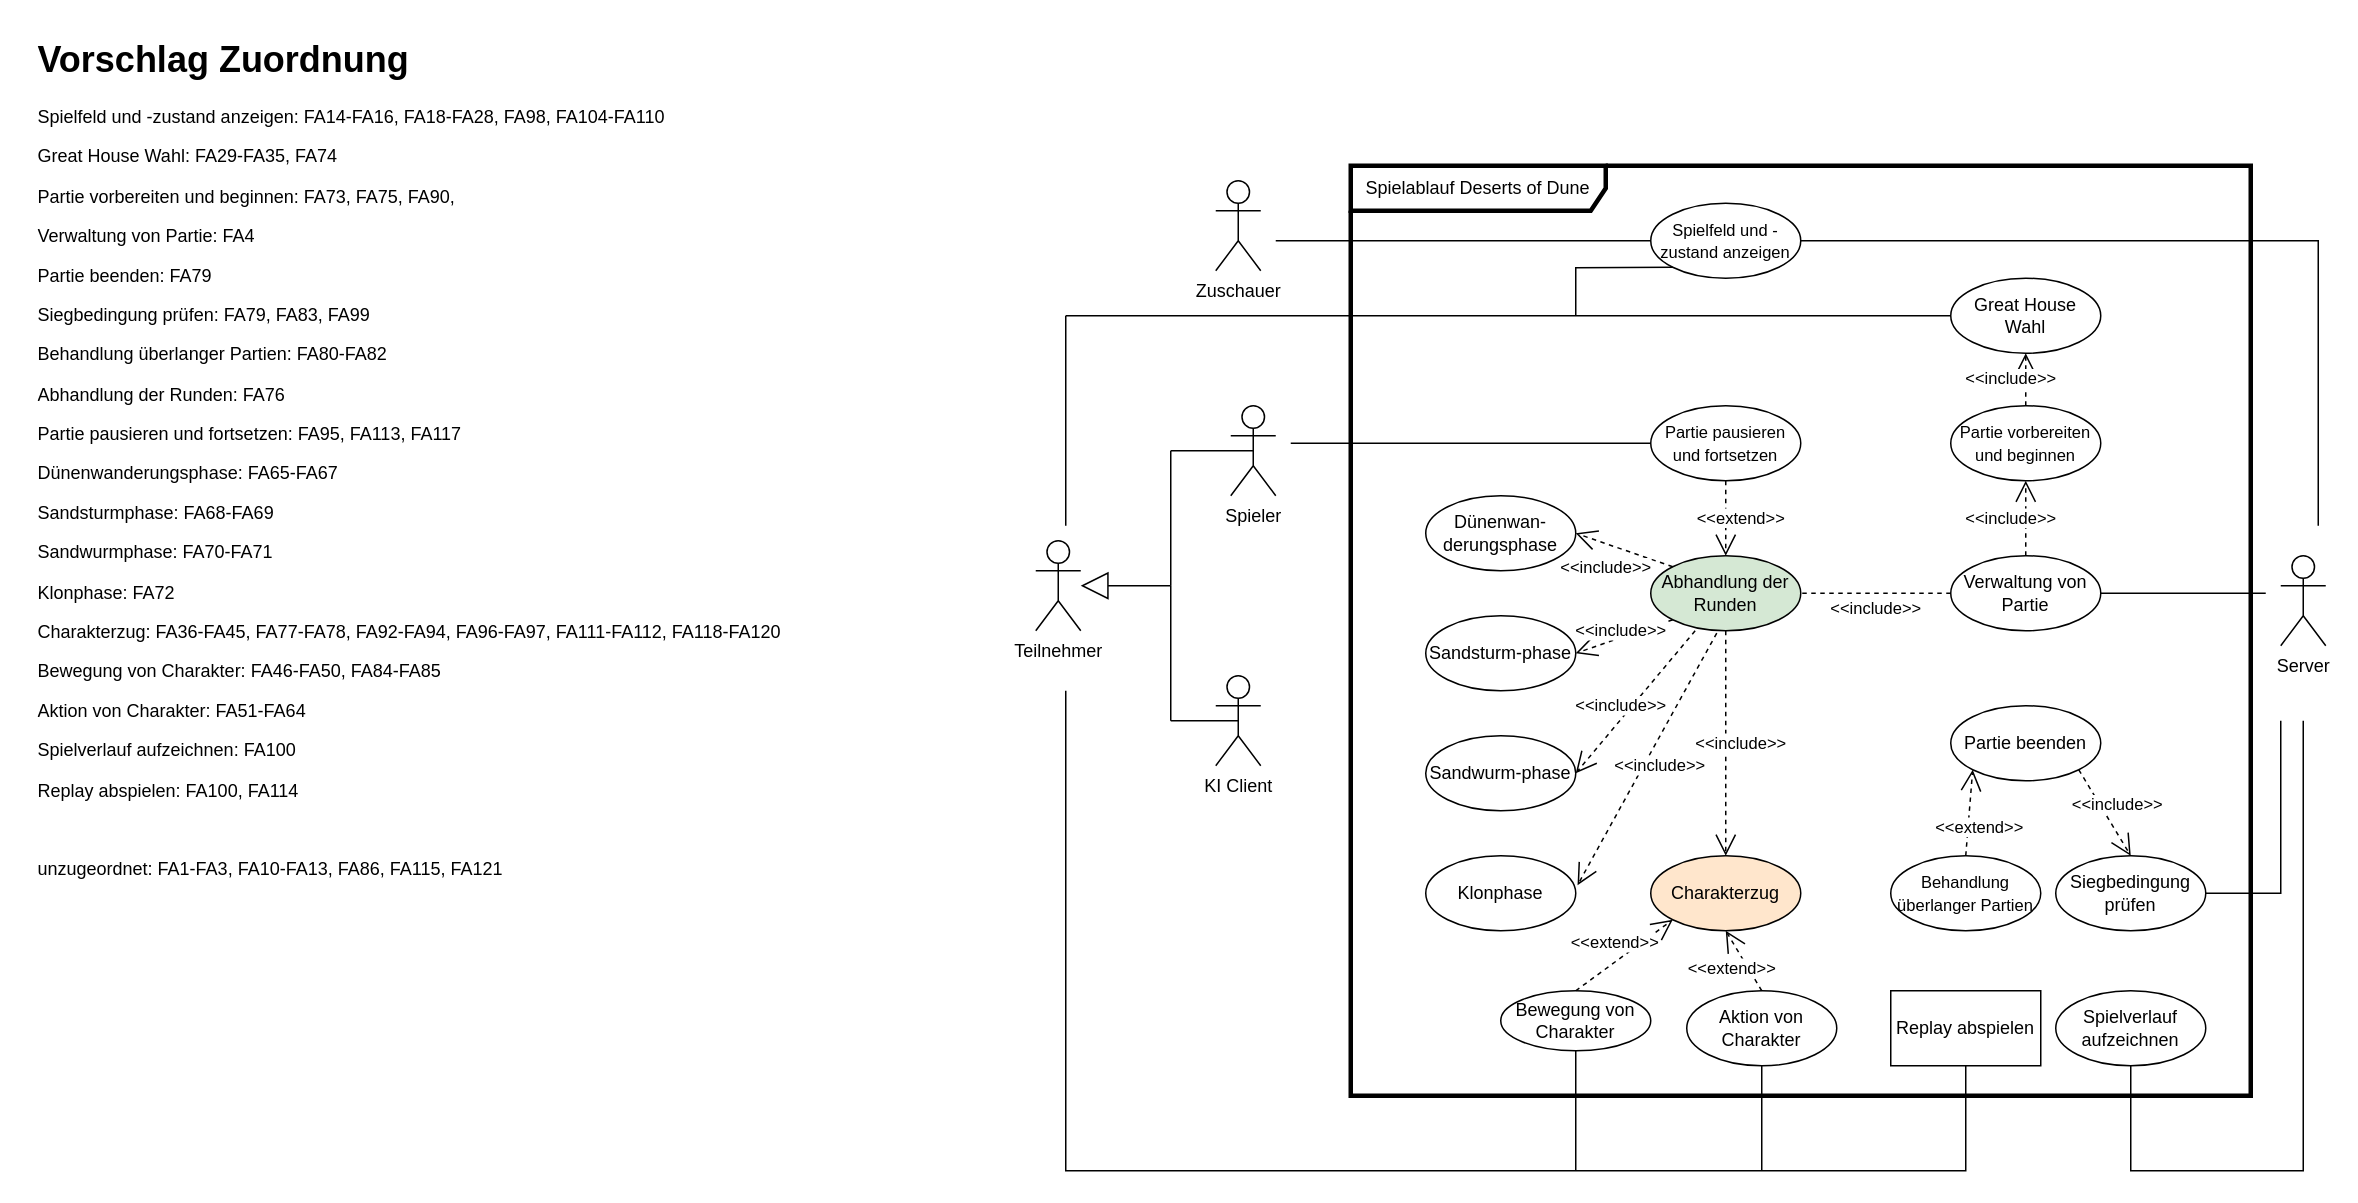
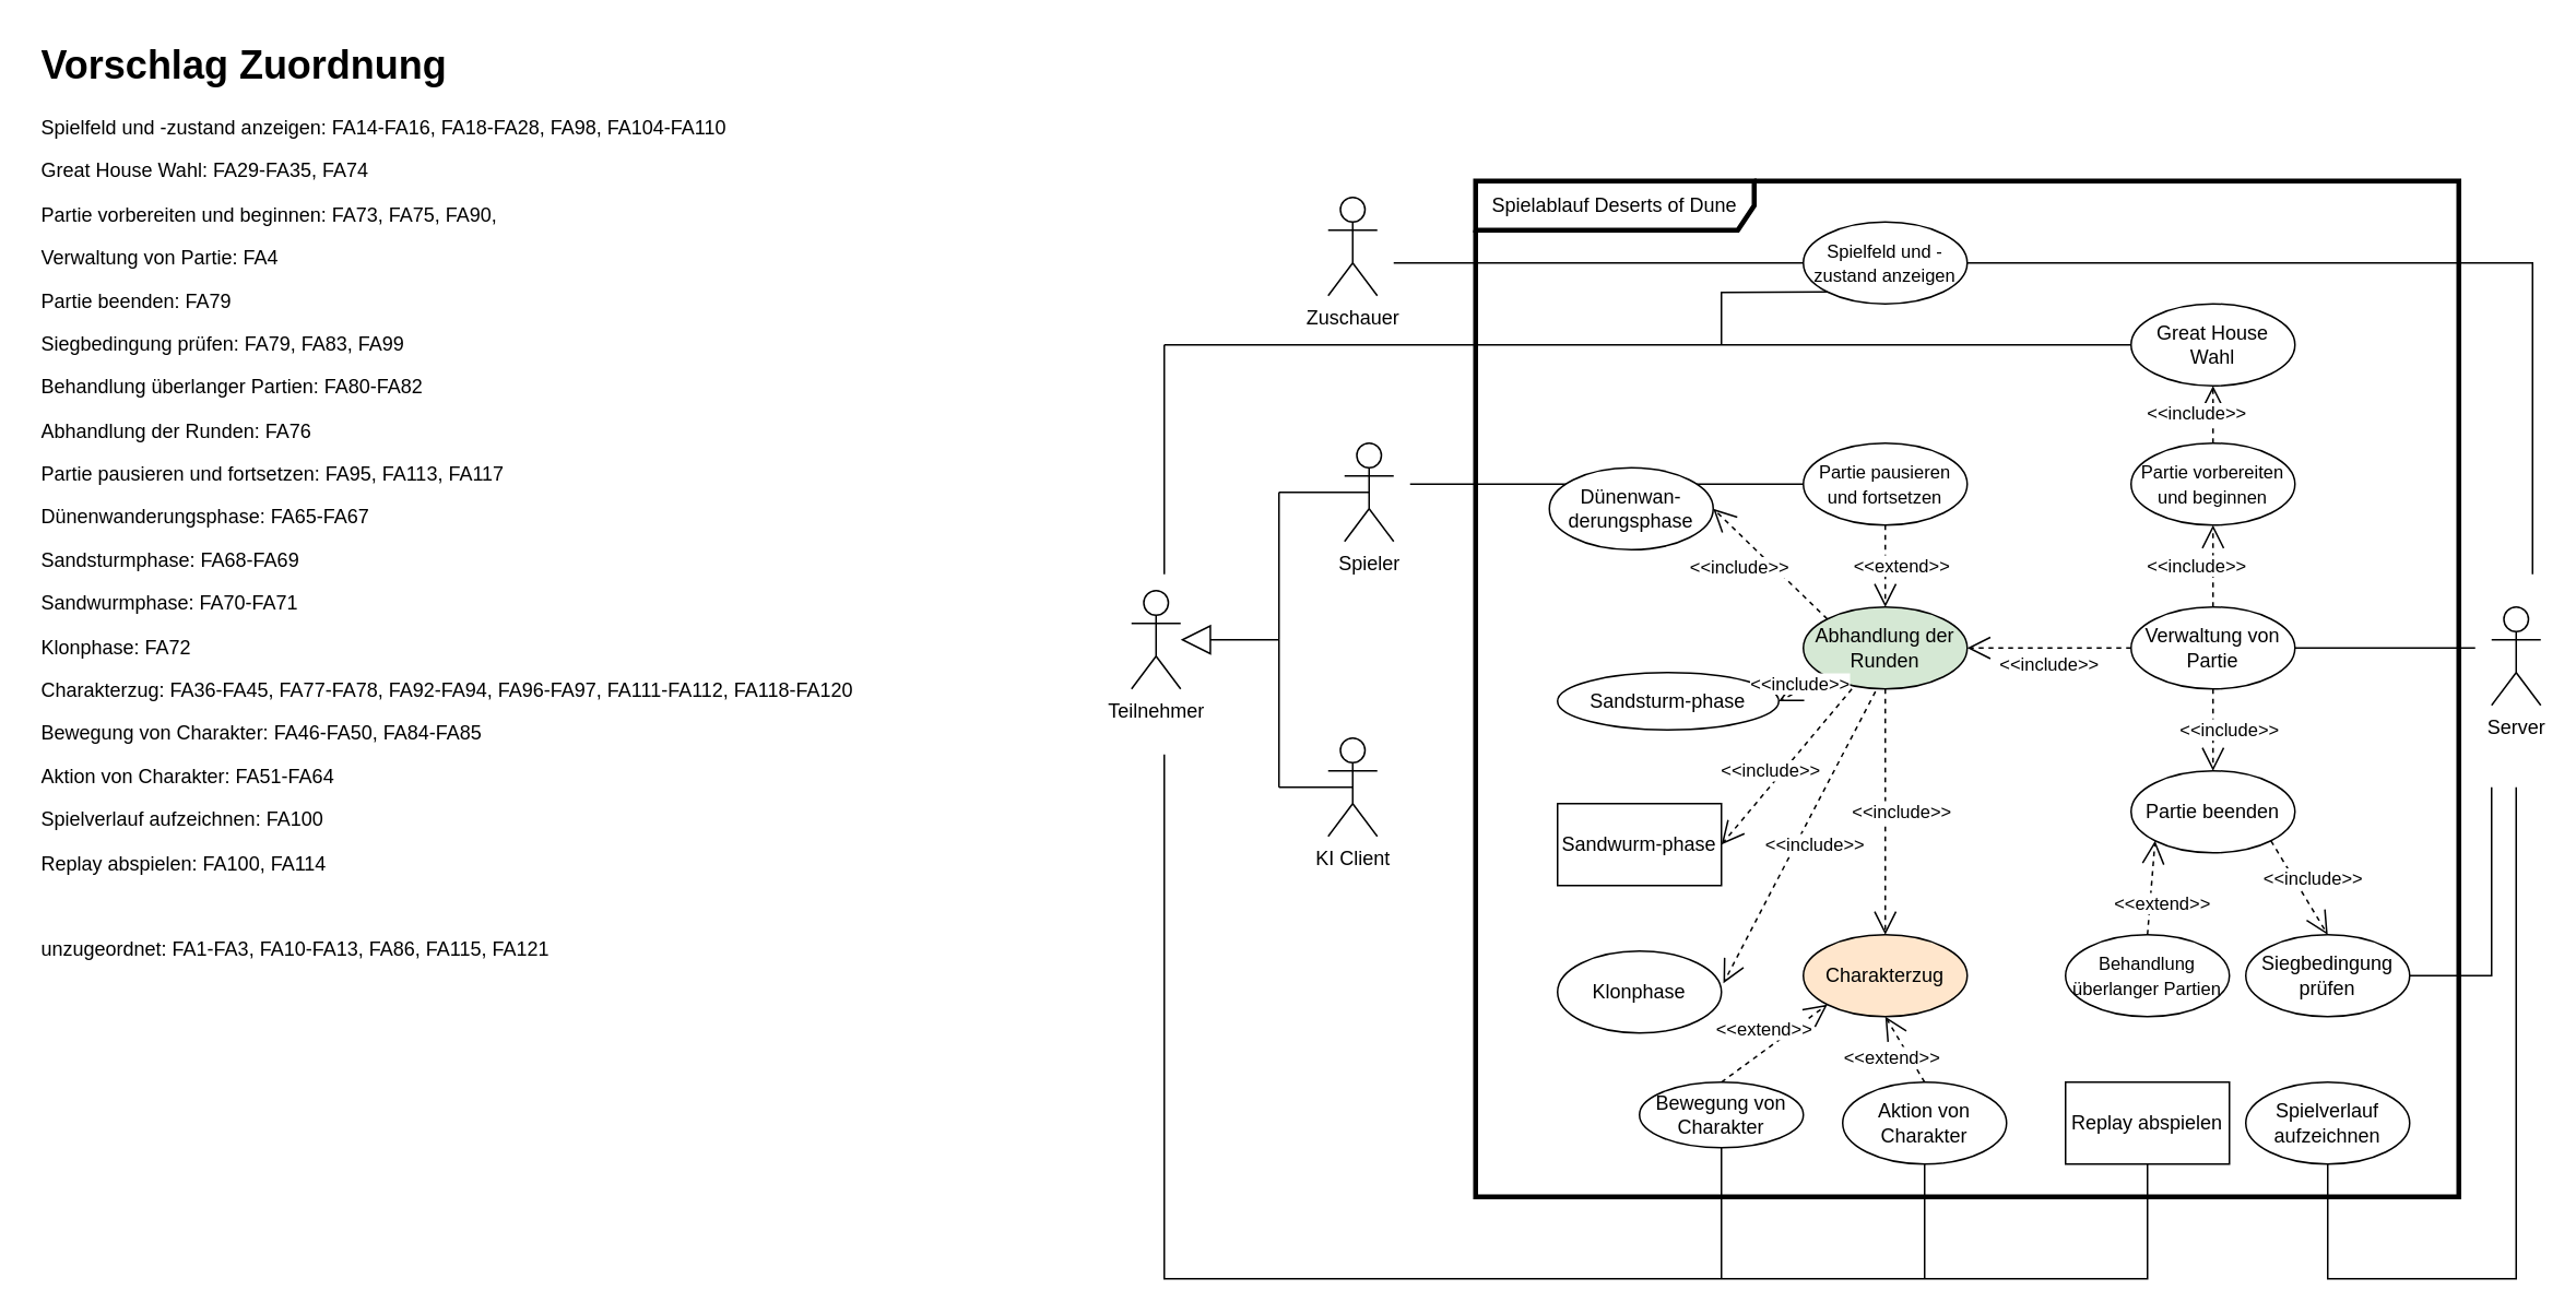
- <mxCell id="37" value="Dünenwan-derungsphase" style="ellipse;whiteSpace=wrap;html=1;" parent="1" vertex="1"><mxGeometry x="950" y="330" width="100" height="50" as="geometry" /></mxCell>
+ <mxCell id="37" value="Dünenwan-derungsphase" style="ellipse;whiteSpace=wrap;html=1;" parent="1" vertex="1"><mxGeometry x="945" y="285" width="100" height="50" as="geometry" /></mxCell>
- <mxCell id="21" value="&lt;div&gt;&amp;lt;&amp;lt;include&amp;gt;&amp;gt;&lt;/div&gt;" style="endArrow=none;endSize=12;dashed=1;html=1;rounded=0;exitX=0;exitY=0.5;exitDx=0;exitDy=0;entryX=1;entryY=0.5;entryDx=0;entryDy=0;" parent="1" source="13" target="18" edge="1"><mxGeometry y="10" width="160" relative="1" as="geometry"><mxPoint x="1400" y="380" as="sourcePoint" /><mxPoint x="1400" y="330" as="targetPoint" /><mxPoint as="offset" /></mxGeometry></mxCell>
+ <mxCell id="21" value="&lt;div&gt;&amp;lt;&amp;lt;include&amp;gt;&amp;gt;&lt;/div&gt;" style="endArrow=open;endSize=12;dashed=1;html=1;rounded=0;exitX=0;exitY=0.5;exitDx=0;exitDy=0;entryX=1;entryY=0.5;entryDx=0;entryDy=0;" parent="1" source="13" target="18" edge="1"><mxGeometry y="10" width="160" relative="1" as="geometry"><mxPoint x="1400" y="380" as="sourcePoint" /><mxPoint x="1400" y="330" as="targetPoint" /><mxPoint as="offset" /></mxGeometry></mxCell>
- <mxCell id="38" value="Sandsturm-phase" style="ellipse;whiteSpace=wrap;html=1;" parent="1" vertex="1"><mxGeometry x="950" y="410" width="100" height="50" as="geometry" /></mxCell>
+ <mxCell id="38" value="Sandsturm-phase" style="ellipse;whiteSpace=wrap;html=1;" parent="1" vertex="1"><mxGeometry x="950" y="410" width="135" height="35" as="geometry" /></mxCell>
+ <mxCell id="22" value="&lt;div&gt;&amp;lt;&amp;lt;include&amp;gt;&amp;gt;&lt;/div&gt;" style="endArrow=open;endSize=12;dashed=1;html=1;rounded=0;exitX=0.5;exitY=1;exitDx=0;exitDy=0;entryX=0.5;entryY=0;entryDx=0;entryDy=0;" parent="1" source="13" target="17" edge="1"><mxGeometry y="10" width="160" relative="1" as="geometry"><mxPoint x="1370" y="390" as="sourcePoint" /><mxPoint x="1370" y="340" as="targetPoint" /><mxPoint as="offset" /></mxGeometry></mxCell>
- <mxCell id="39" value="Sandwurm-phase" style="ellipse;whiteSpace=wrap;html=1;" parent="1" vertex="1"><mxGeometry x="950" y="490" width="100" height="50" as="geometry" /></mxCell>
+ <mxCell id="39" value="Sandwurm-phase" style="whiteSpace=wrap;html=1;rounded=0;" parent="1" vertex="1"><mxGeometry x="950" y="490" width="100" height="50" as="geometry" /></mxCell>
- <mxCell id="40" value="Klonphase" style="ellipse;whiteSpace=wrap;html=1;" parent="1" vertex="1"><mxGeometry x="950" y="570" width="100" height="50" as="geometry" /></mxCell>
+ <mxCell id="40" value="Klonphase" style="ellipse;whiteSpace=wrap;html=1;" parent="1" vertex="1"><mxGeometry x="950" y="580" width="100" height="50" as="geometry" /></mxCell>
